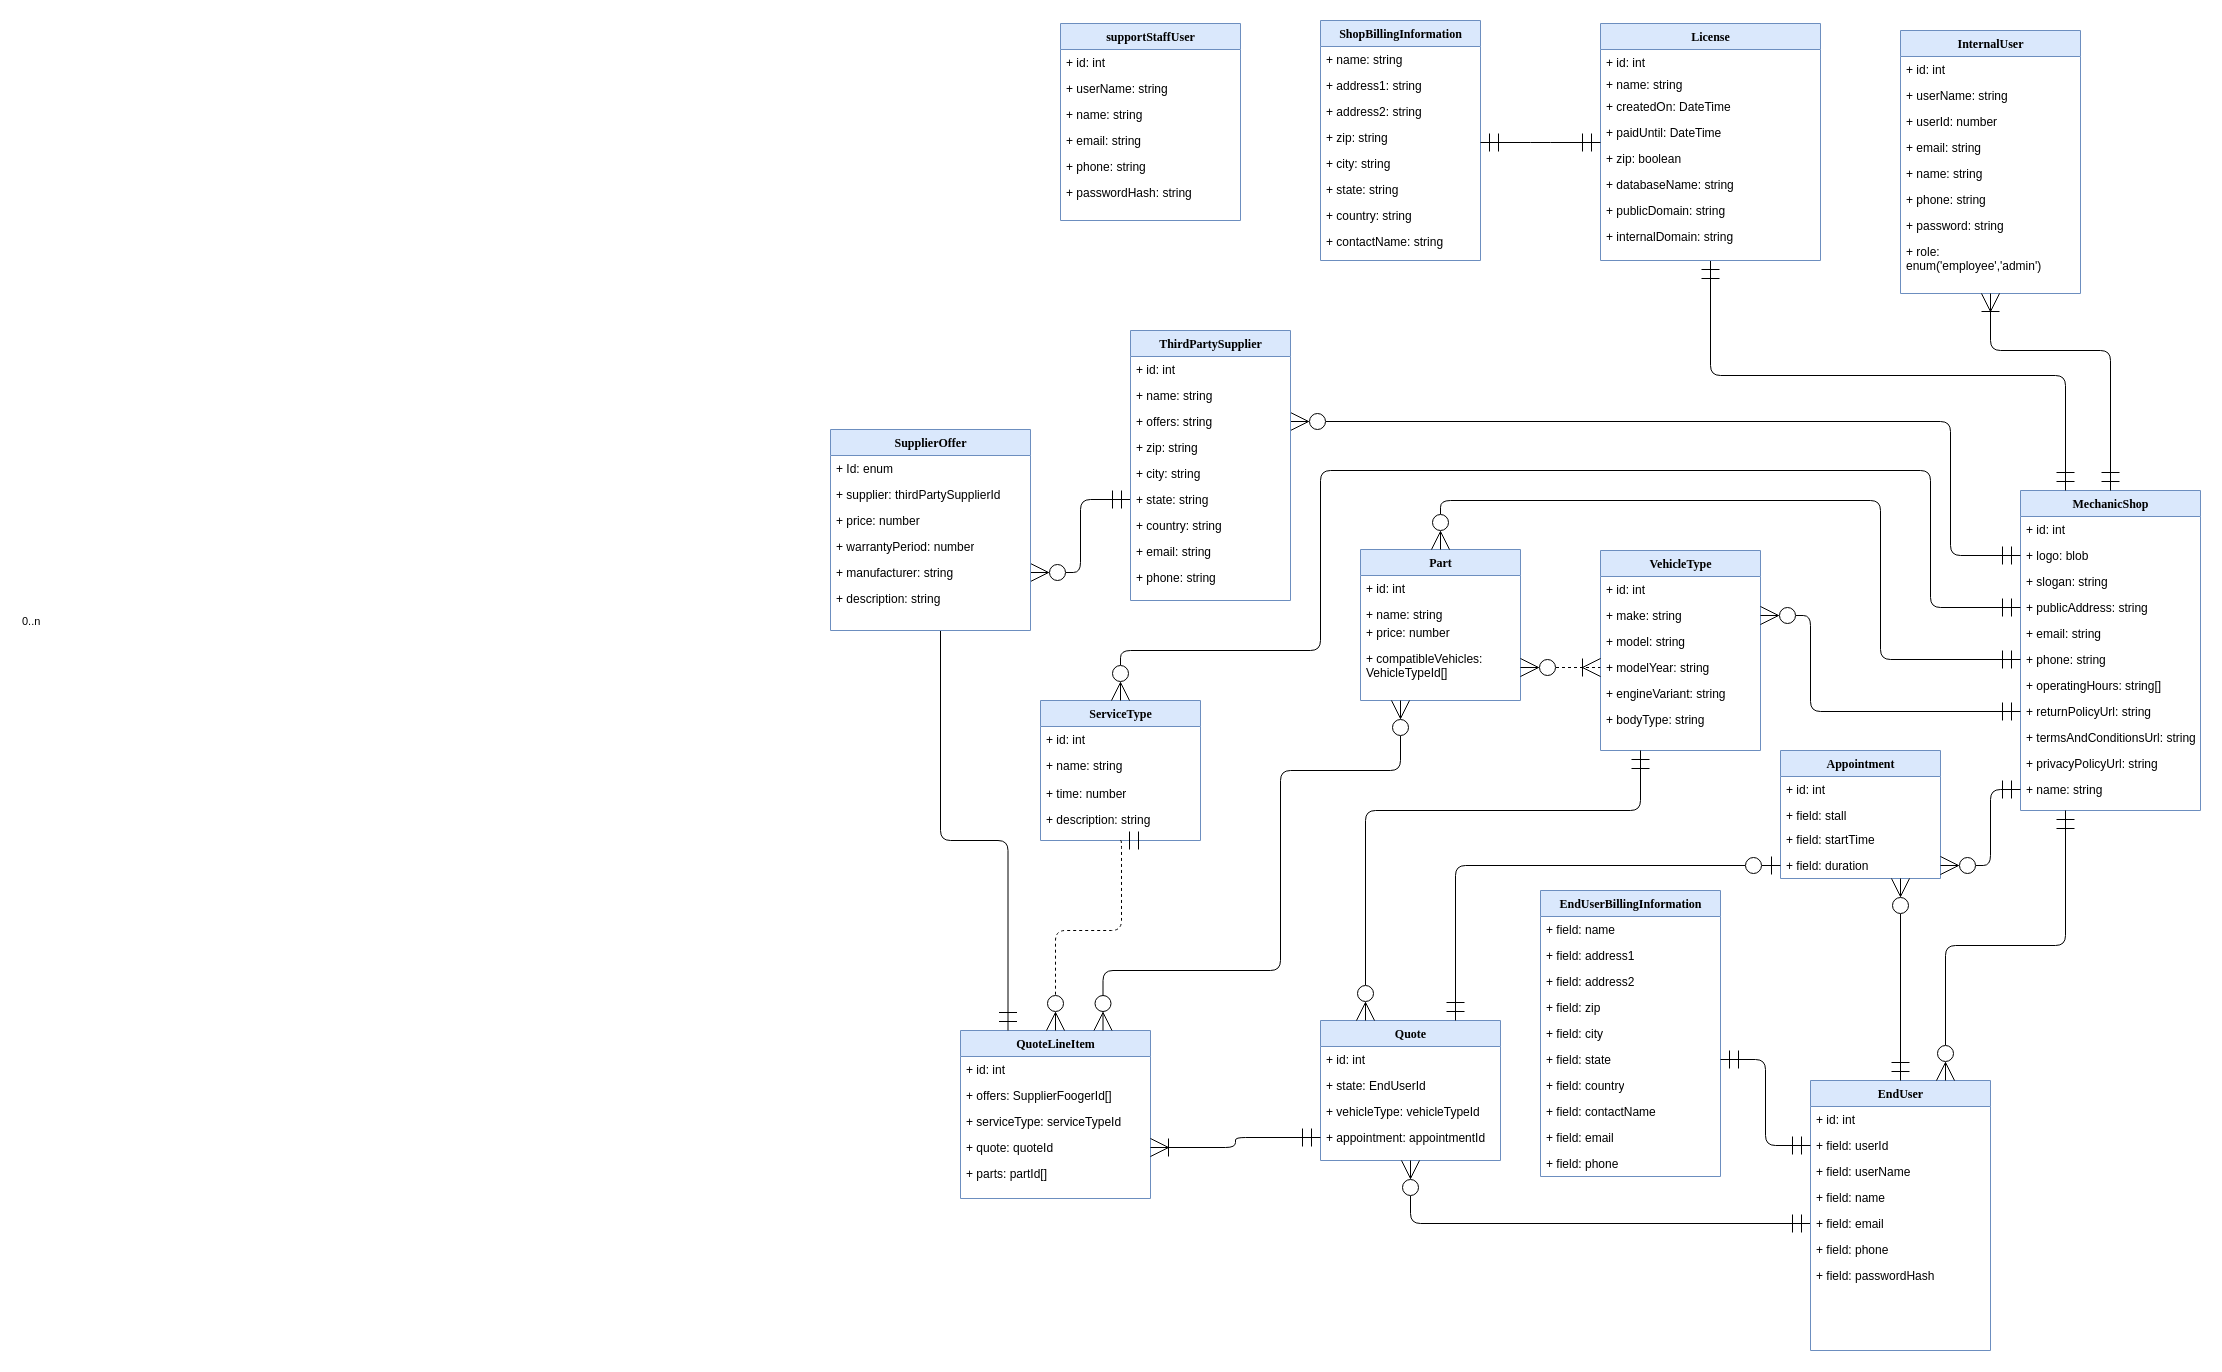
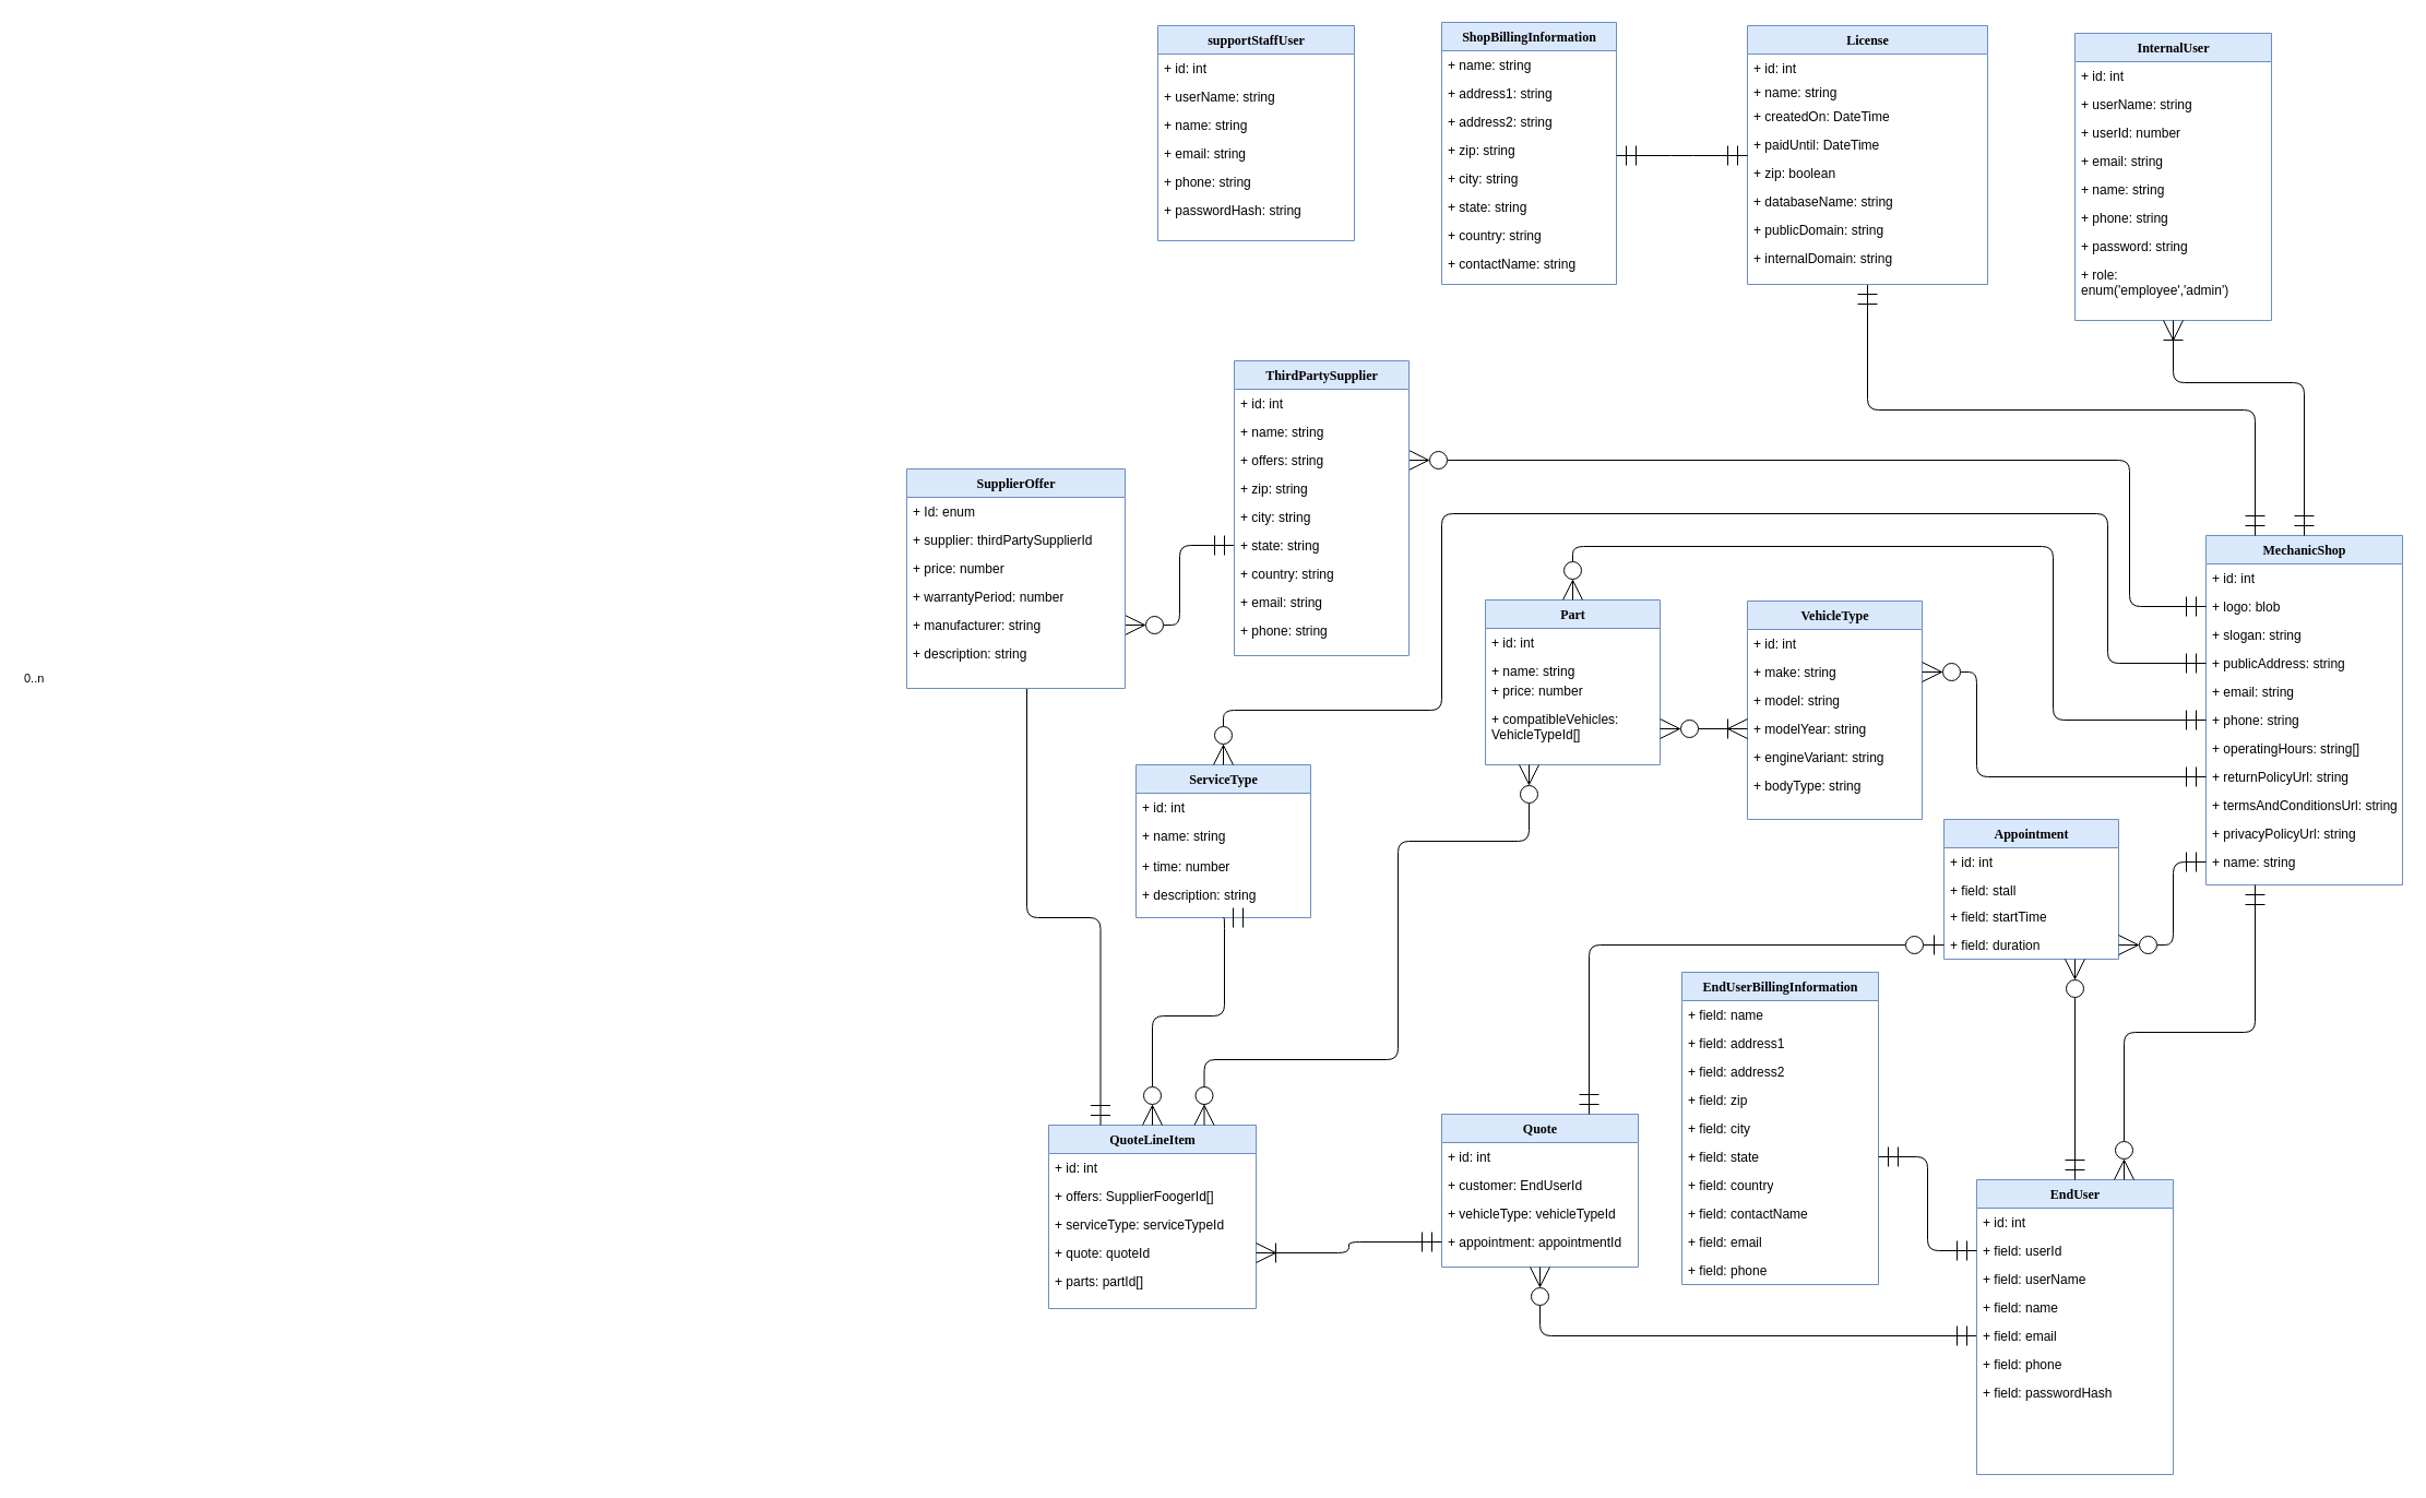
- <mxCell id="94" value="" style="endArrow=ERoneToMany;html=1;edgeStyle=orthogonalEdgeStyle;rounded=1;exitX=1;exitY=0.5;exitDx=0;exitDy=0;entryX=0;entryY=0.5;entryDx=0;entryDy=0;startArrow=ERzeroToMany;startFill=0;endFill=0;endSize=16;startSize=16;dashed=1;" parent="1" source="91" target="75" edge="1"><mxGeometry relative="1" as="geometry"><mxPoint x="1500" y="860" as="sourcePoint" /><mxPoint x="1660" y="860" as="targetPoint" /></mxGeometry></mxCell>
+ <mxCell id="94" value="" style="endArrow=ERoneToMany;html=1;edgeStyle=orthogonalEdgeStyle;rounded=1;exitX=1;exitY=0.5;exitDx=0;exitDy=0;entryX=0;entryY=0.5;entryDx=0;entryDy=0;startArrow=ERzeroToMany;startFill=0;endFill=0;endSize=16;startSize=16;" parent="1" source="91" target="75" edge="1"><mxGeometry relative="1" as="geometry"><mxPoint x="1500" y="860" as="sourcePoint" /><mxPoint x="1660" y="860" as="targetPoint" /></mxGeometry></mxCell>
- <mxCell id="78" value="" style="endArrow=ERzeroToMany;html=1;edgeStyle=orthogonalEdgeStyle;rounded=1;startSize=16;endSize=16;strokeColor=default;exitX=0.25;exitY=1;exitDx=0;exitDy=0;entryX=0.25;entryY=0;entryDx=0;entryDy=0;startArrow=ERmandOne;startFill=0;endFill=0;" parent="1" source="71" target="14" edge="1"><mxGeometry relative="1" as="geometry"><mxPoint x="1590" y="940" as="sourcePoint" /><mxPoint x="1750" y="940" as="targetPoint" /><Array as="points"><mxPoint x="1640" y="810" /><mxPoint x="1365" y="810" /></Array></mxGeometry></mxCell>
- <mxCell id="86" value="" style="endArrow=ERzeroToMany;html=1;edgeStyle=orthogonalEdgeStyle;rounded=1;startSize=16;endSize=16;strokeColor=default;exitX=0.5;exitY=1;exitDx=0;exitDy=0;entryX=0.5;entryY=0;entryDx=0;entryDy=0;startArrow=ERmandOne;startFill=0;endFill=0;dashed=1;" parent="1" source="80" target="19" edge="1"><mxGeometry relative="1" as="geometry"><mxPoint x="1120.64" y="897.1" as="sourcePoint" /><mxPoint x="1700" y="1030" as="targetPoint" /><Array as="points"><mxPoint x="1121" y="930" /><mxPoint x="1055" y="930" /></Array></mxGeometry></mxCell>
+ <mxCell id="86" value="" style="endArrow=ERzeroToMany;html=1;edgeStyle=orthogonalEdgeStyle;rounded=1;startSize=16;endSize=16;strokeColor=default;exitX=0.5;exitY=1;exitDx=0;exitDy=0;entryX=0.5;entryY=0;entryDx=0;entryDy=0;startArrow=ERmandOne;startFill=0;endFill=0;" parent="1" source="80" target="19" edge="1"><mxGeometry relative="1" as="geometry"><mxPoint x="1120.64" y="897.1" as="sourcePoint" /><mxPoint x="1700" y="1030" as="targetPoint" /><Array as="points"><mxPoint x="1121" y="930" /><mxPoint x="1055" y="930" /></Array></mxGeometry></mxCell>
- <mxCell id="16" value="+ state: EndUserId" style="text;html=1;strokeColor=none;fillColor=none;align=left;verticalAlign=top;spacingLeft=4;spacingRight=4;whiteSpace=wrap;overflow=hidden;rotatable=0;points=[[0,0.5],[1,0.5]];portConstraint=eastwest;" parent="14" vertex="1"><mxGeometry y="52" width="180" height="26" as="geometry" /></mxCell>
+ <mxCell id="16" value="+ customer: EndUserId" style="text;html=1;strokeColor=none;fillColor=none;align=left;verticalAlign=top;spacingLeft=4;spacingRight=4;whiteSpace=wrap;overflow=hidden;rotatable=0;points=[[0,0.5],[1,0.5]];portConstraint=eastwest;" parent="14" vertex="1"><mxGeometry y="52" width="180" height="26" as="geometry" /></mxCell>
